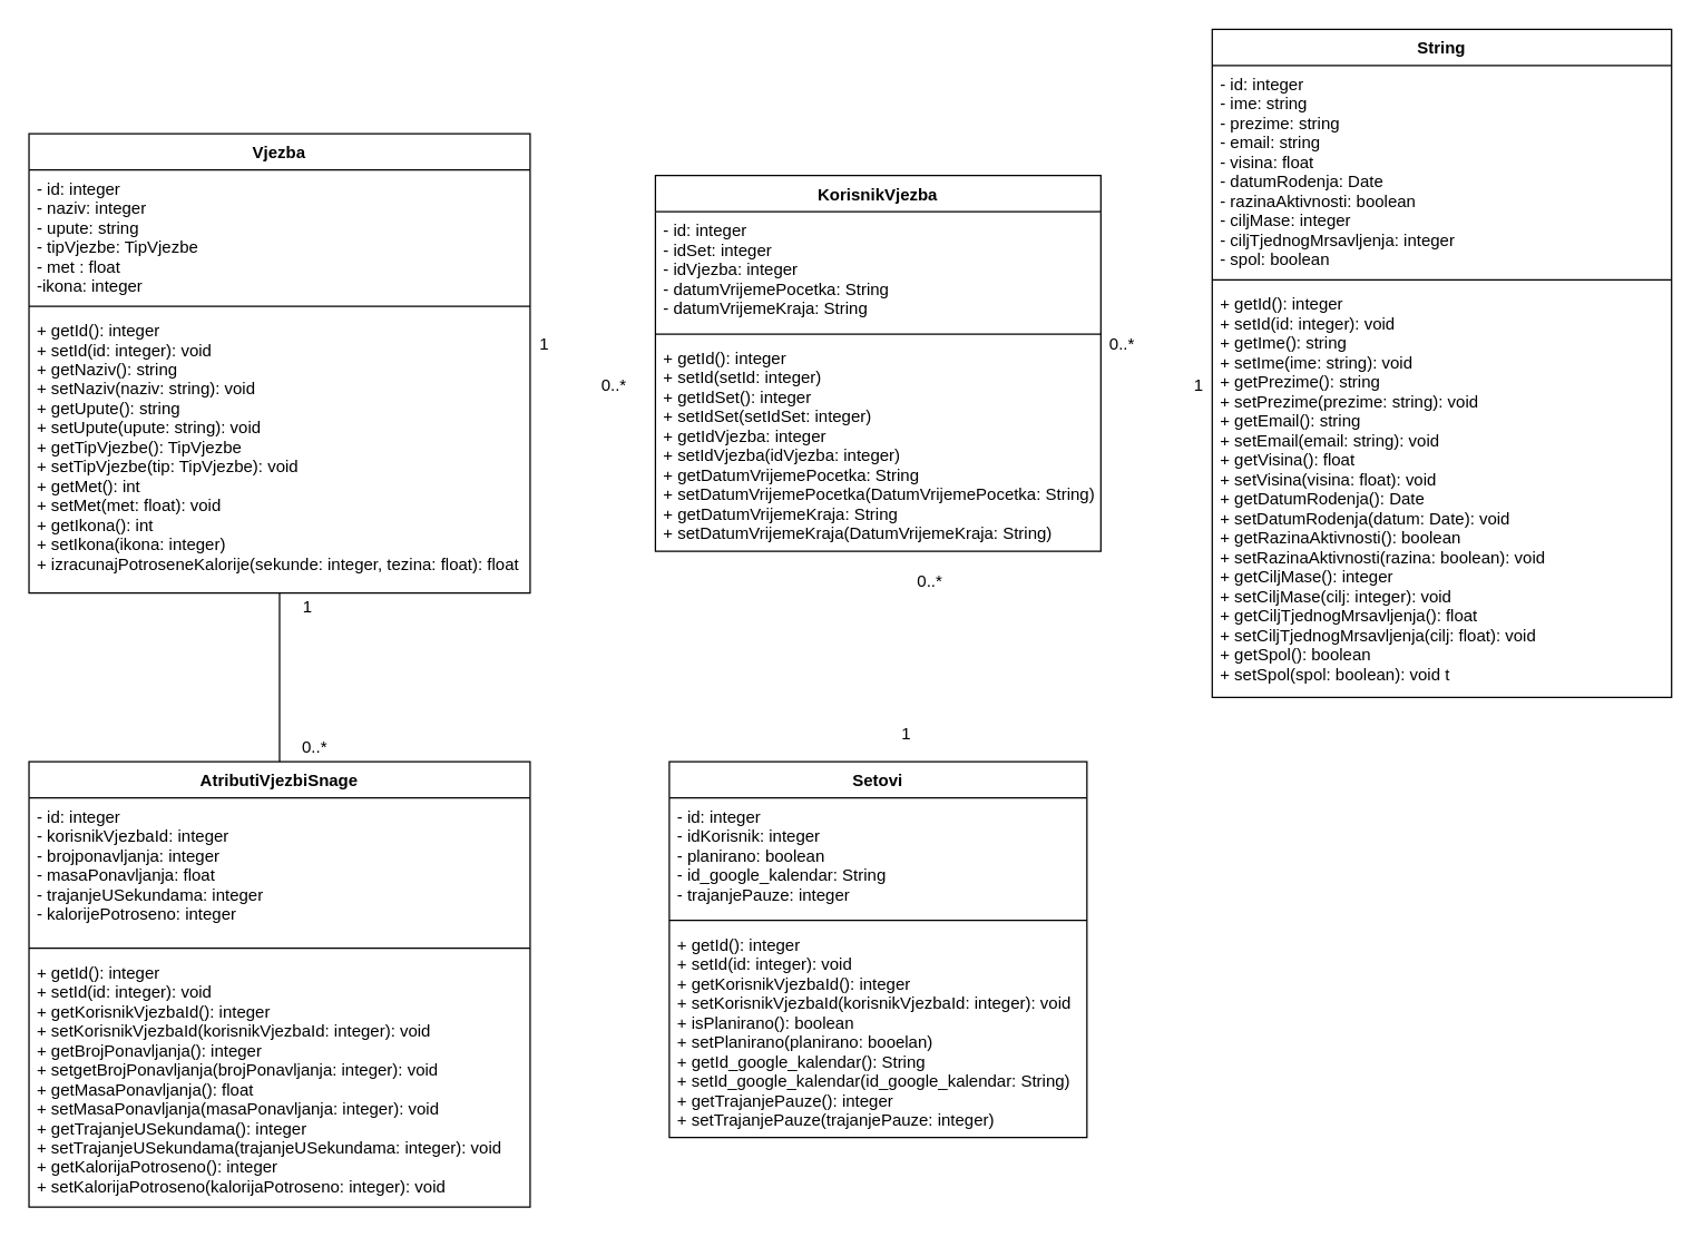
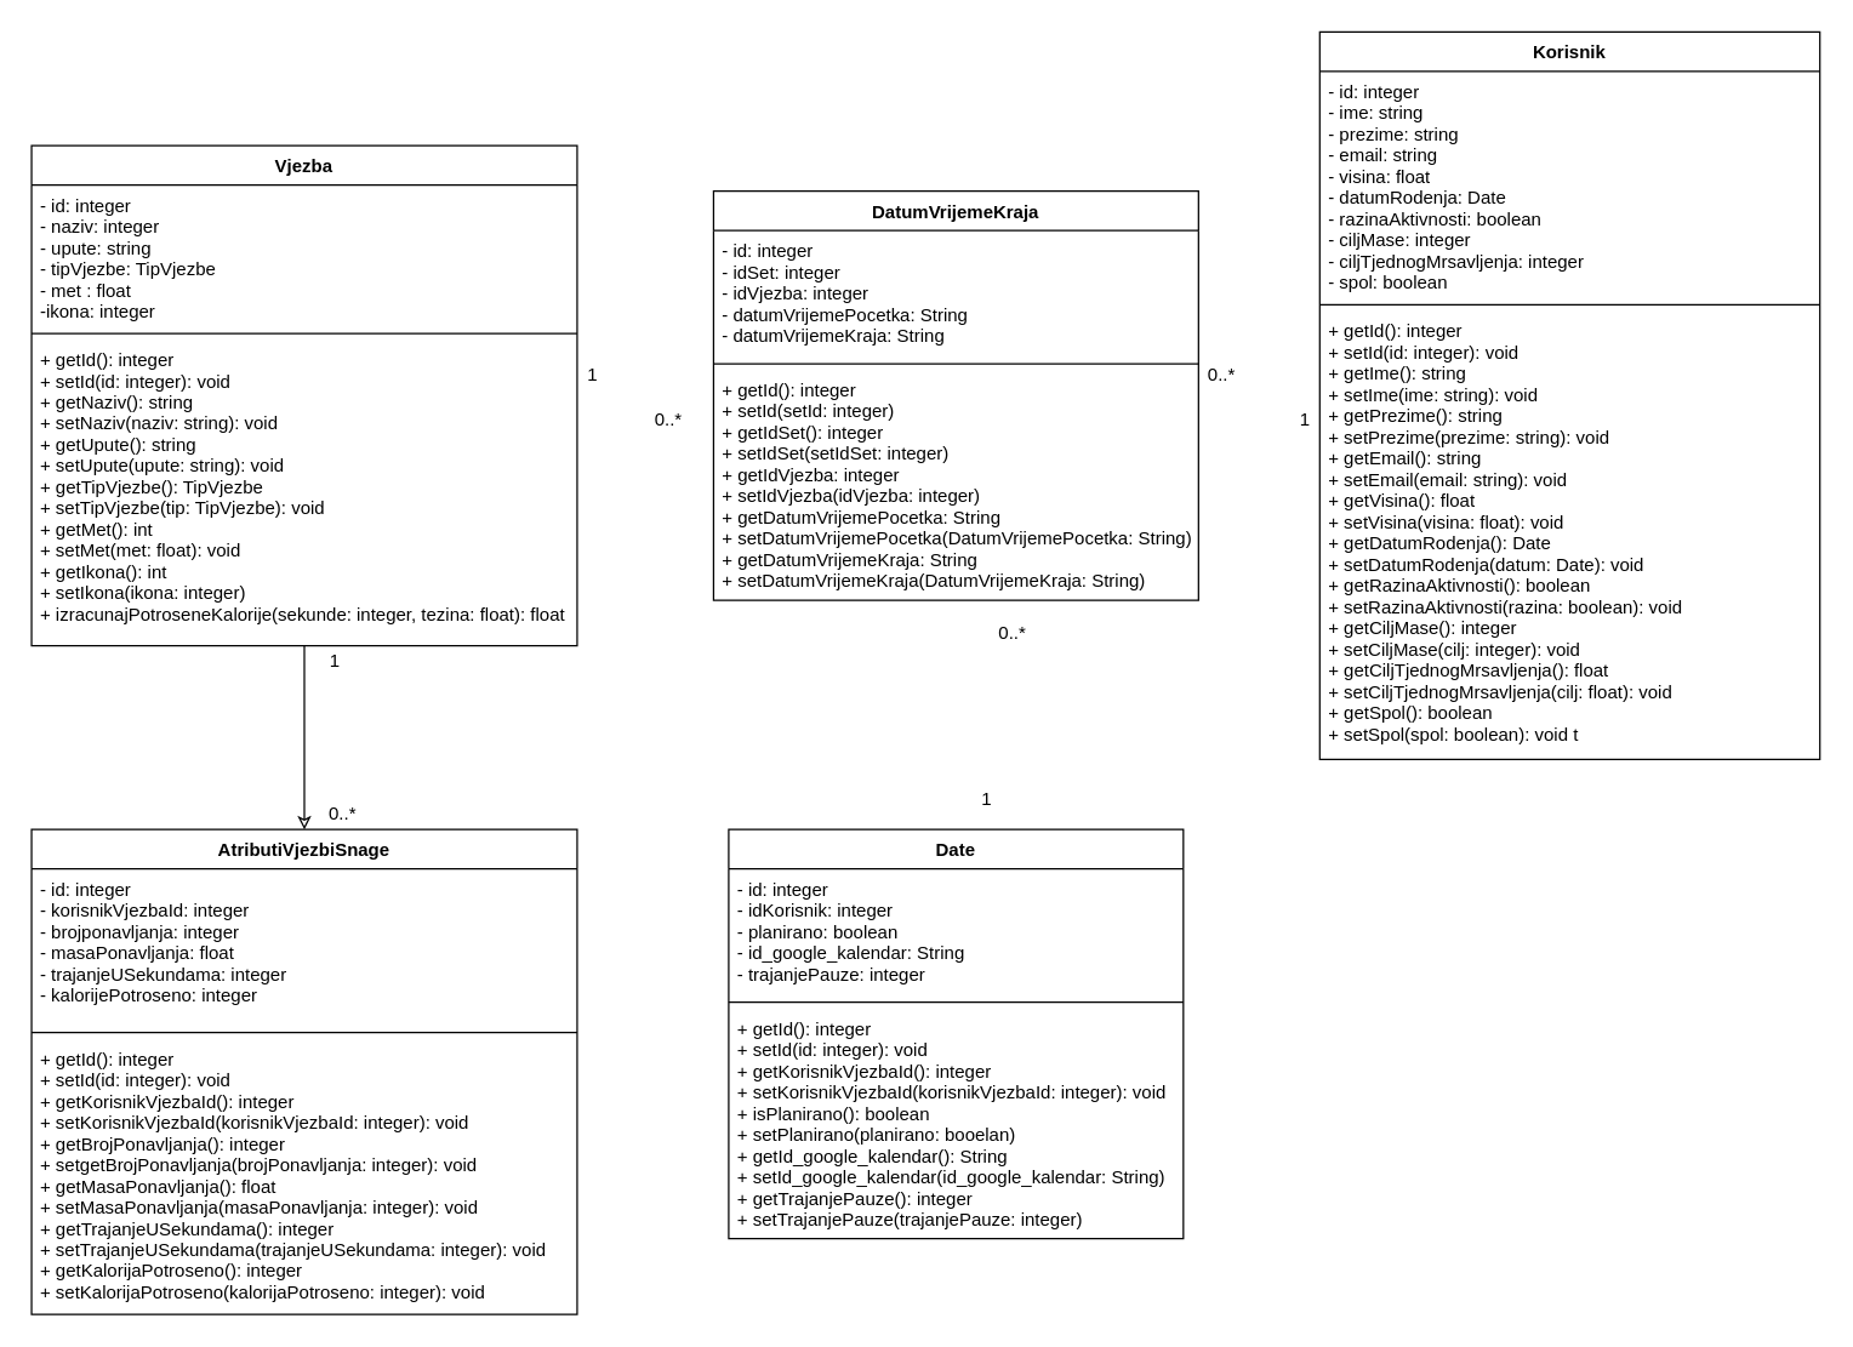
- <mxCell id="19" value="String" style="swimlane;fontStyle=1;align=center;verticalAlign=top;childLayout=stackLayout;horizontal=1;startSize=26;horizontalStack=0;resizeParent=1;resizeParentMax=0;resizeLast=0;collapsible=1;marginBottom=0;" parent="1" vertex="1"><mxGeometry x="870" y="20.67" width="330" height="480" as="geometry" /></mxCell>
+ <mxCell id="19" value="Korisnik" style="swimlane;fontStyle=1;align=center;verticalAlign=top;childLayout=stackLayout;horizontal=1;startSize=26;horizontalStack=0;resizeParent=1;resizeParentMax=0;resizeLast=0;collapsible=1;marginBottom=0;" parent="1" vertex="1"><mxGeometry x="870" y="20.67" width="330" height="480" as="geometry" /></mxCell>
- <mxCell id="6" value="KorisnikVjezba" style="swimlane;fontStyle=1;align=center;verticalAlign=top;childLayout=stackLayout;horizontal=1;startSize=26;horizontalStack=0;resizeParent=1;resizeParentMax=0;resizeLast=0;collapsible=1;marginBottom=0;" parent="1" vertex="1"><mxGeometry x="470" y="125.67" width="320" height="270" as="geometry" /></mxCell>
+ <mxCell id="6" value="DatumVrijemeKraja" style="swimlane;fontStyle=1;align=center;verticalAlign=top;childLayout=stackLayout;horizontal=1;startSize=26;horizontalStack=0;resizeParent=1;resizeParentMax=0;resizeLast=0;collapsible=1;marginBottom=0;" parent="1" vertex="1"><mxGeometry x="470" y="125.67" width="320" height="270" as="geometry" /></mxCell>
- <mxCell id="14" style="edgeStyle=orthogonalEdgeStyle;rounded=0;orthogonalLoop=1;jettySize=auto;html=1;endArrow=none;endFill=0;" parent="1" source="15" target="2" edge="1"><mxGeometry relative="1" as="geometry" /></mxCell>
+ <mxCell id="14" style="edgeStyle=orthogonalEdgeStyle;rounded=0;orthogonalLoop=1;jettySize=auto;html=1;endArrow=classic;endFill=0;" parent="1" source="15" target="2" edge="1"><mxGeometry relative="1" as="geometry" /></mxCell>
- <mxCell id="10" value="Setovi" style="swimlane;fontStyle=1;align=center;verticalAlign=top;childLayout=stackLayout;horizontal=1;startSize=26;horizontalStack=0;resizeParent=1;resizeParentMax=0;resizeLast=0;collapsible=1;marginBottom=0;" parent="1" vertex="1"><mxGeometry x="480" y="547" width="300" height="270" as="geometry" /></mxCell>
+ <mxCell id="10" value="Date" style="swimlane;fontStyle=1;align=center;verticalAlign=top;childLayout=stackLayout;horizontal=1;startSize=26;horizontalStack=0;resizeParent=1;resizeParentMax=0;resizeLast=0;collapsible=1;marginBottom=0;" parent="1" vertex="1"><mxGeometry x="480" y="547" width="300" height="270" as="geometry" /></mxCell>
